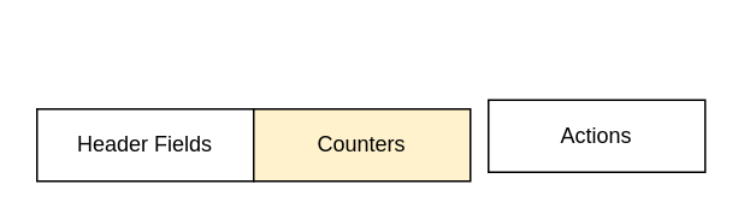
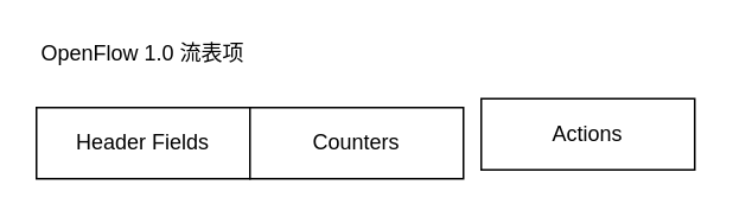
+ <mxCell id="2" value="OpenFlow 1.0 流表项" style="text;html=1;strokeColor=none;fillColor=none;align=center;verticalAlign=middle;whiteSpace=wrap;rounded=0;" vertex="1" parent="1"><mxGeometry x="20" y="20" width="120" height="20" as="geometry" /></mxCell>
- <mxCell id="4" value="Counters" style="rounded=0;whiteSpace=wrap;html=1;fillColor=#fff2cc;" vertex="1" parent="1"><mxGeometry x="140" y="60" width="120" height="40" as="geometry" /></mxCell>
+ <mxCell id="4" value="Counters" style="rounded=0;whiteSpace=wrap;html=1;" vertex="1" parent="1"><mxGeometry x="140" y="60" width="120" height="40" as="geometry" /></mxCell>
